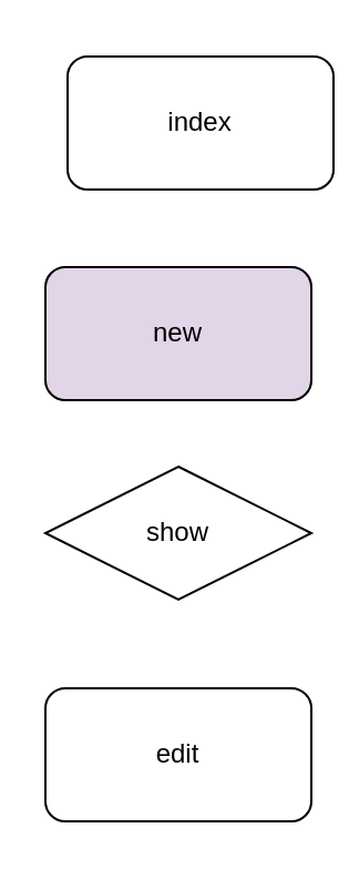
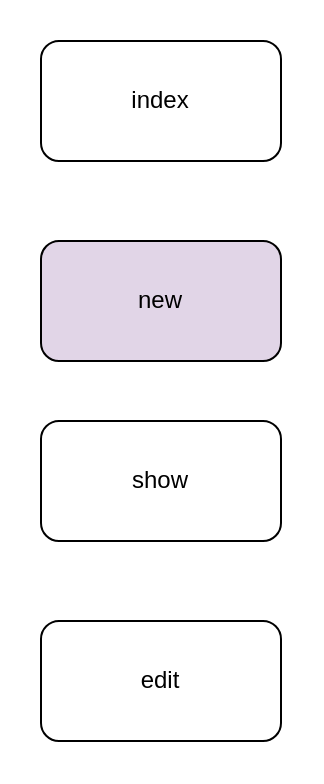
- <mxCell id="2" value="index" style="rounded=1;whiteSpace=wrap;html=1;" vertex="1" parent="1"><mxGeometry x="30" y="25" width="120" height="60" as="geometry" /></mxCell>
+ <mxCell id="2" value="index" style="rounded=1;whiteSpace=wrap;html=1;" vertex="1" parent="1"><mxGeometry x="20" y="20" width="120" height="60" as="geometry" /></mxCell>
- <mxCell id="4" value="show" style="rhombus;whiteSpace=wrap;html=1;" vertex="1" parent="1"><mxGeometry x="20" y="210" width="120" height="60" as="geometry" /></mxCell>
+ <mxCell id="4" value="show" style="rounded=1;whiteSpace=wrap;html=1;" vertex="1" parent="1"><mxGeometry x="20" y="210" width="120" height="60" as="geometry" /></mxCell>
